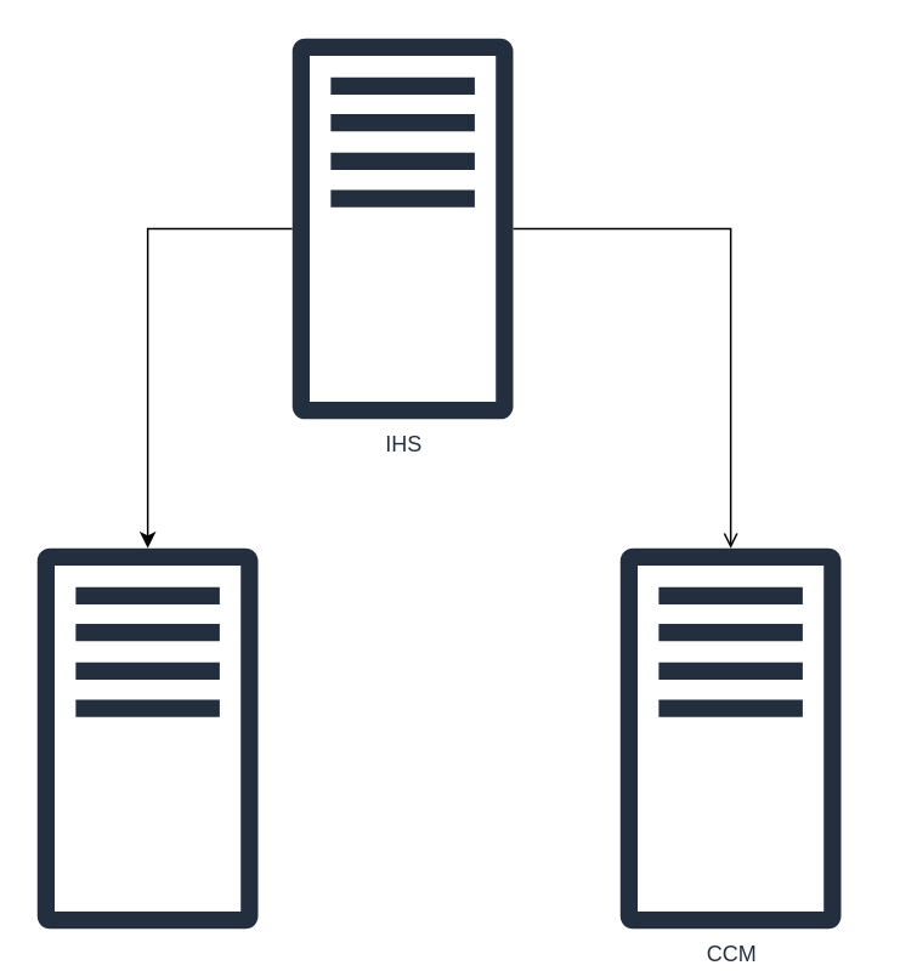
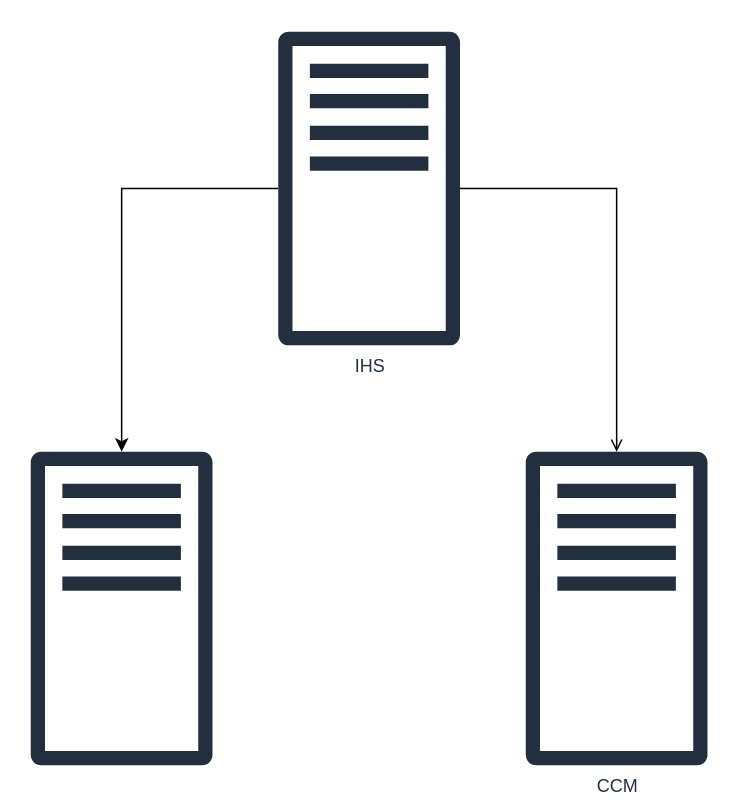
- <mxCell id="4" value="IHS" style="outlineConnect=0;fontColor=#232F3E;gradientColor=none;fillColor=#232F3E;strokeColor=none;dashed=0;verticalLabelPosition=bottom;verticalAlign=top;align=center;html=1;fontSize=12;fontStyle=0;aspect=fixed;pointerEvents=1;shape=mxgraph.aws4.traditional_server;" vertex="1" parent="1"><mxGeometry x="160" y="20" width="121.16" height="210" as="geometry" /></mxCell>
+ <mxCell id="4" value="IHS" style="outlineConnect=0;fontColor=#232F3E;gradientColor=none;fillColor=#232F3E;strokeColor=none;dashed=0;verticalLabelPosition=bottom;verticalAlign=top;align=center;html=1;fontSize=12;fontStyle=0;aspect=fixed;pointerEvents=1;shape=mxgraph.aws4.traditional_server;" vertex="1" parent="1"><mxGeometry x="185" y="20" width="121.16" height="210" as="geometry" /></mxCell>
- <mxCell id="6" value="CCM" style="outlineConnect=0;fontColor=#232F3E;gradientColor=none;fillColor=#232F3E;strokeColor=none;dashed=0;verticalLabelPosition=bottom;verticalAlign=top;align=center;html=1;fontSize=12;fontStyle=0;aspect=fixed;pointerEvents=1;shape=mxgraph.aws4.traditional_server;" vertex="1" parent="1"><mxGeometry x="340" y="300" width="121.16" height="210" as="geometry" /></mxCell>
+ <mxCell id="6" value="CCM" style="outlineConnect=0;fontColor=#232F3E;gradientColor=none;fillColor=#232F3E;strokeColor=none;dashed=0;verticalLabelPosition=bottom;verticalAlign=top;align=center;html=1;fontSize=12;fontStyle=0;aspect=fixed;pointerEvents=1;shape=mxgraph.aws4.traditional_server;" vertex="1" parent="1"><mxGeometry x="350" y="300" width="121.16" height="210" as="geometry" /></mxCell>
